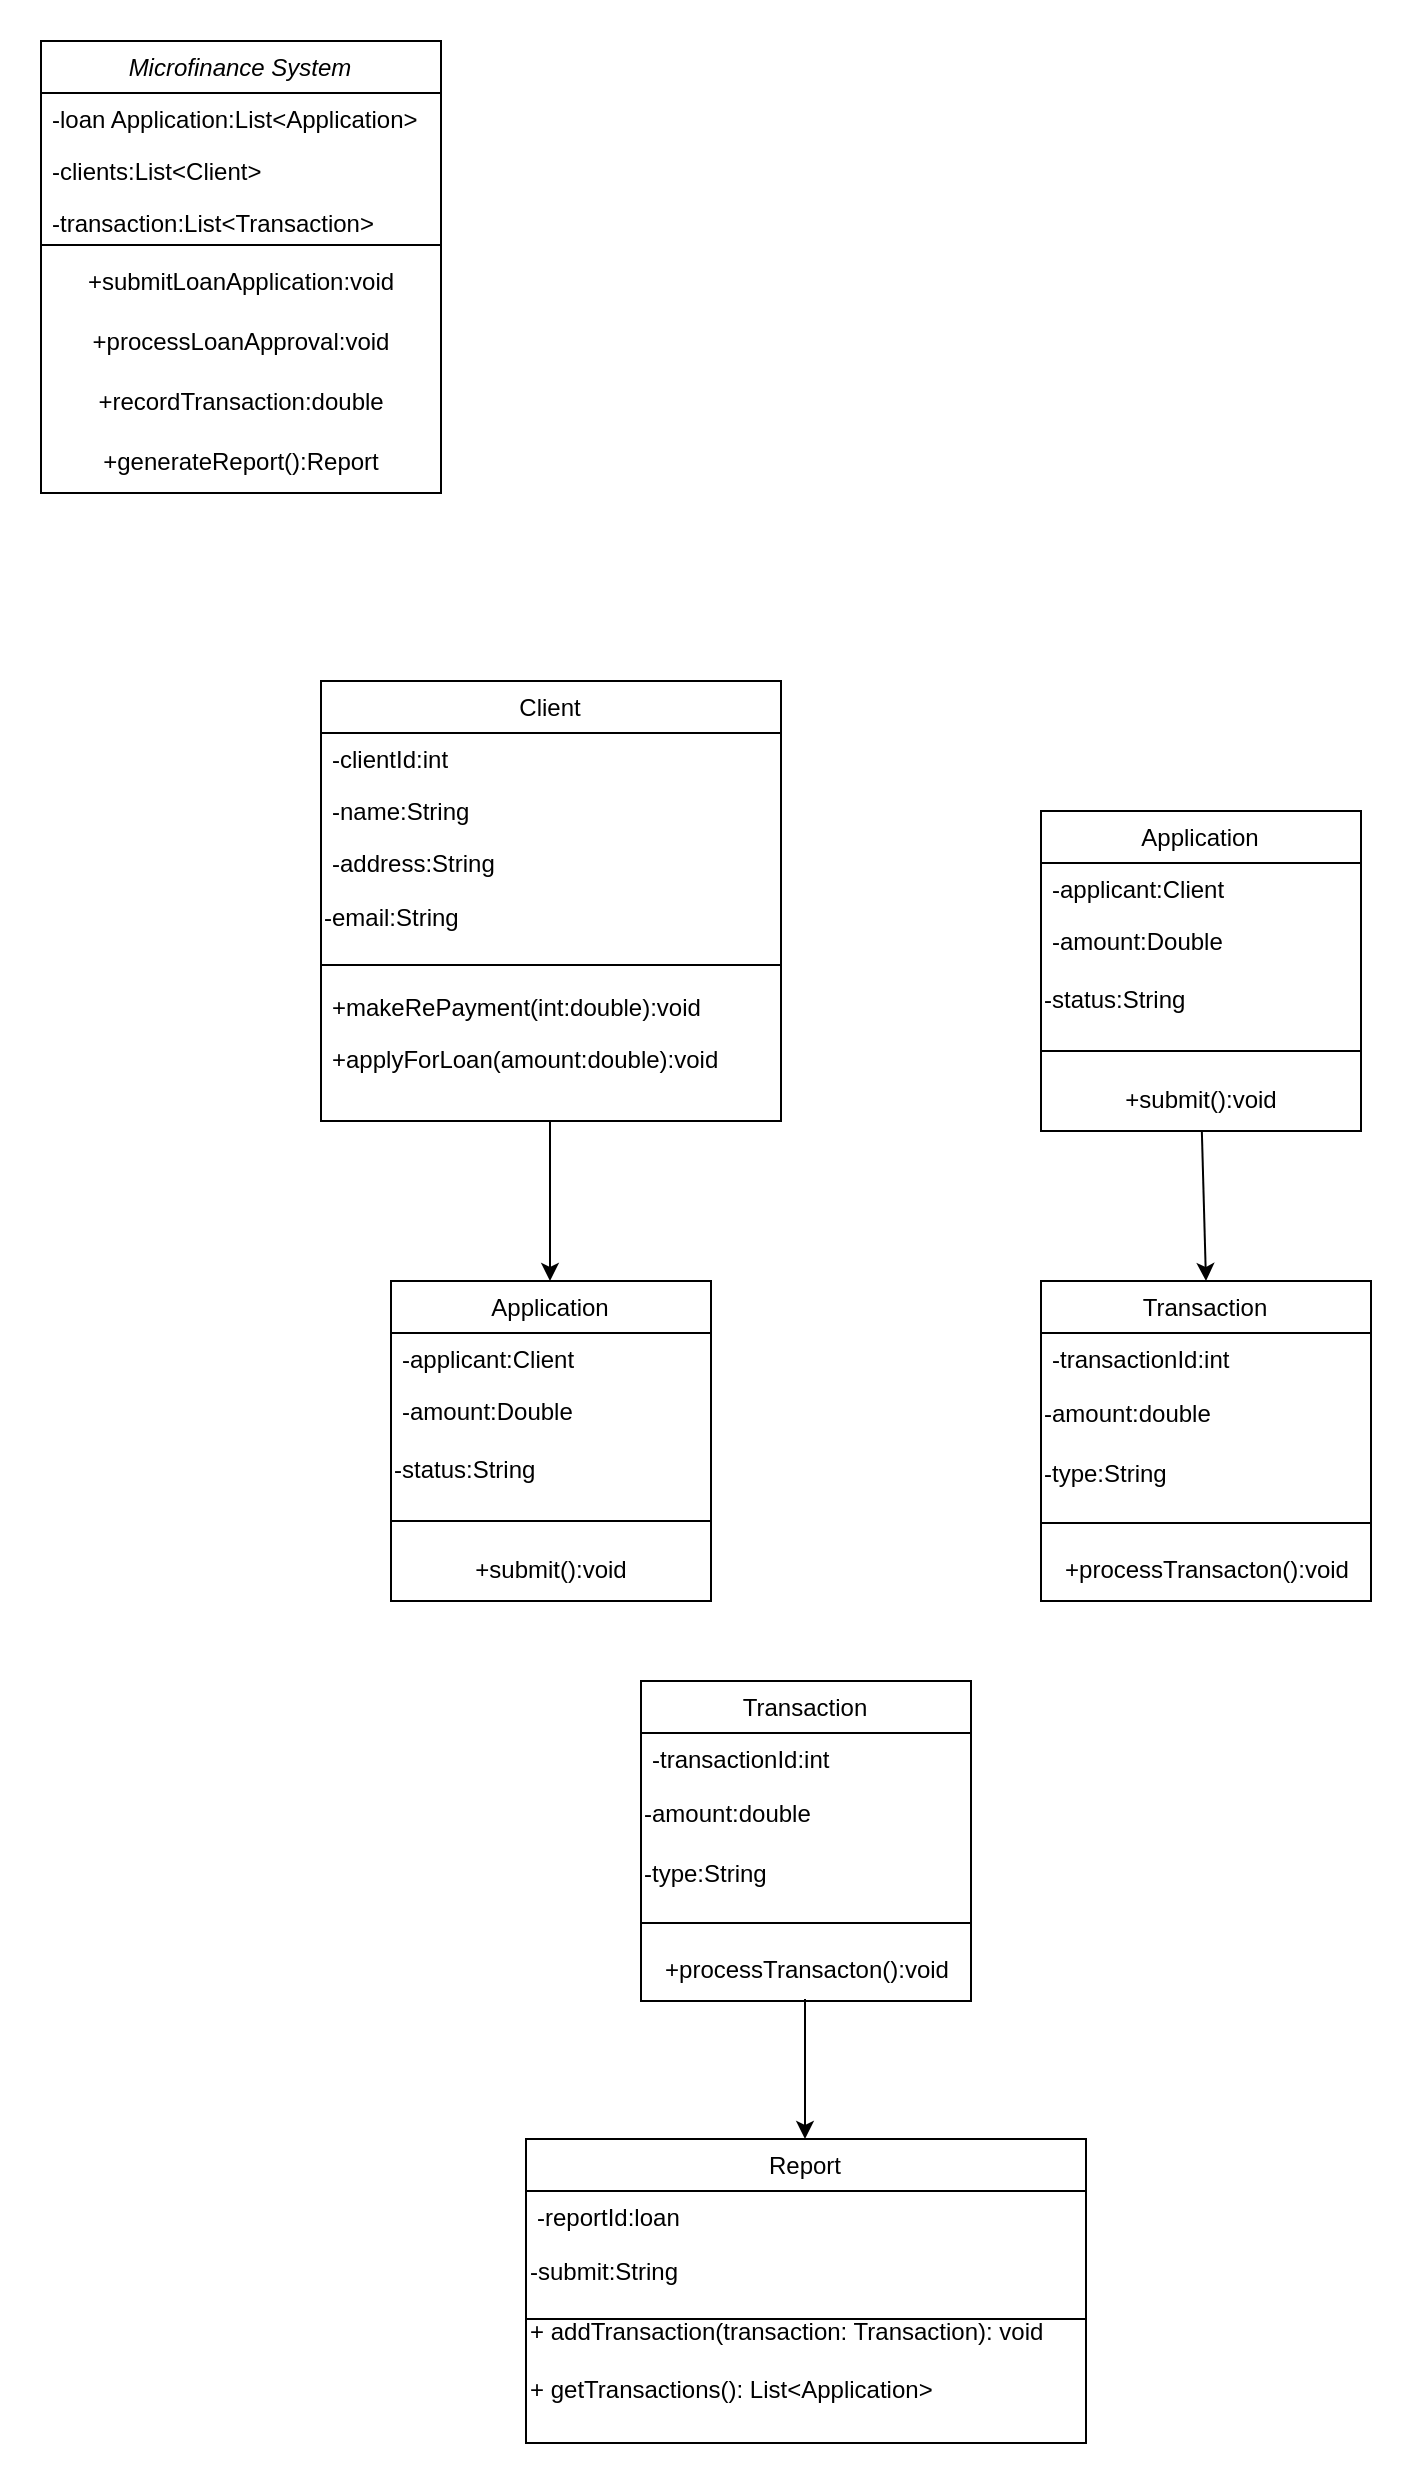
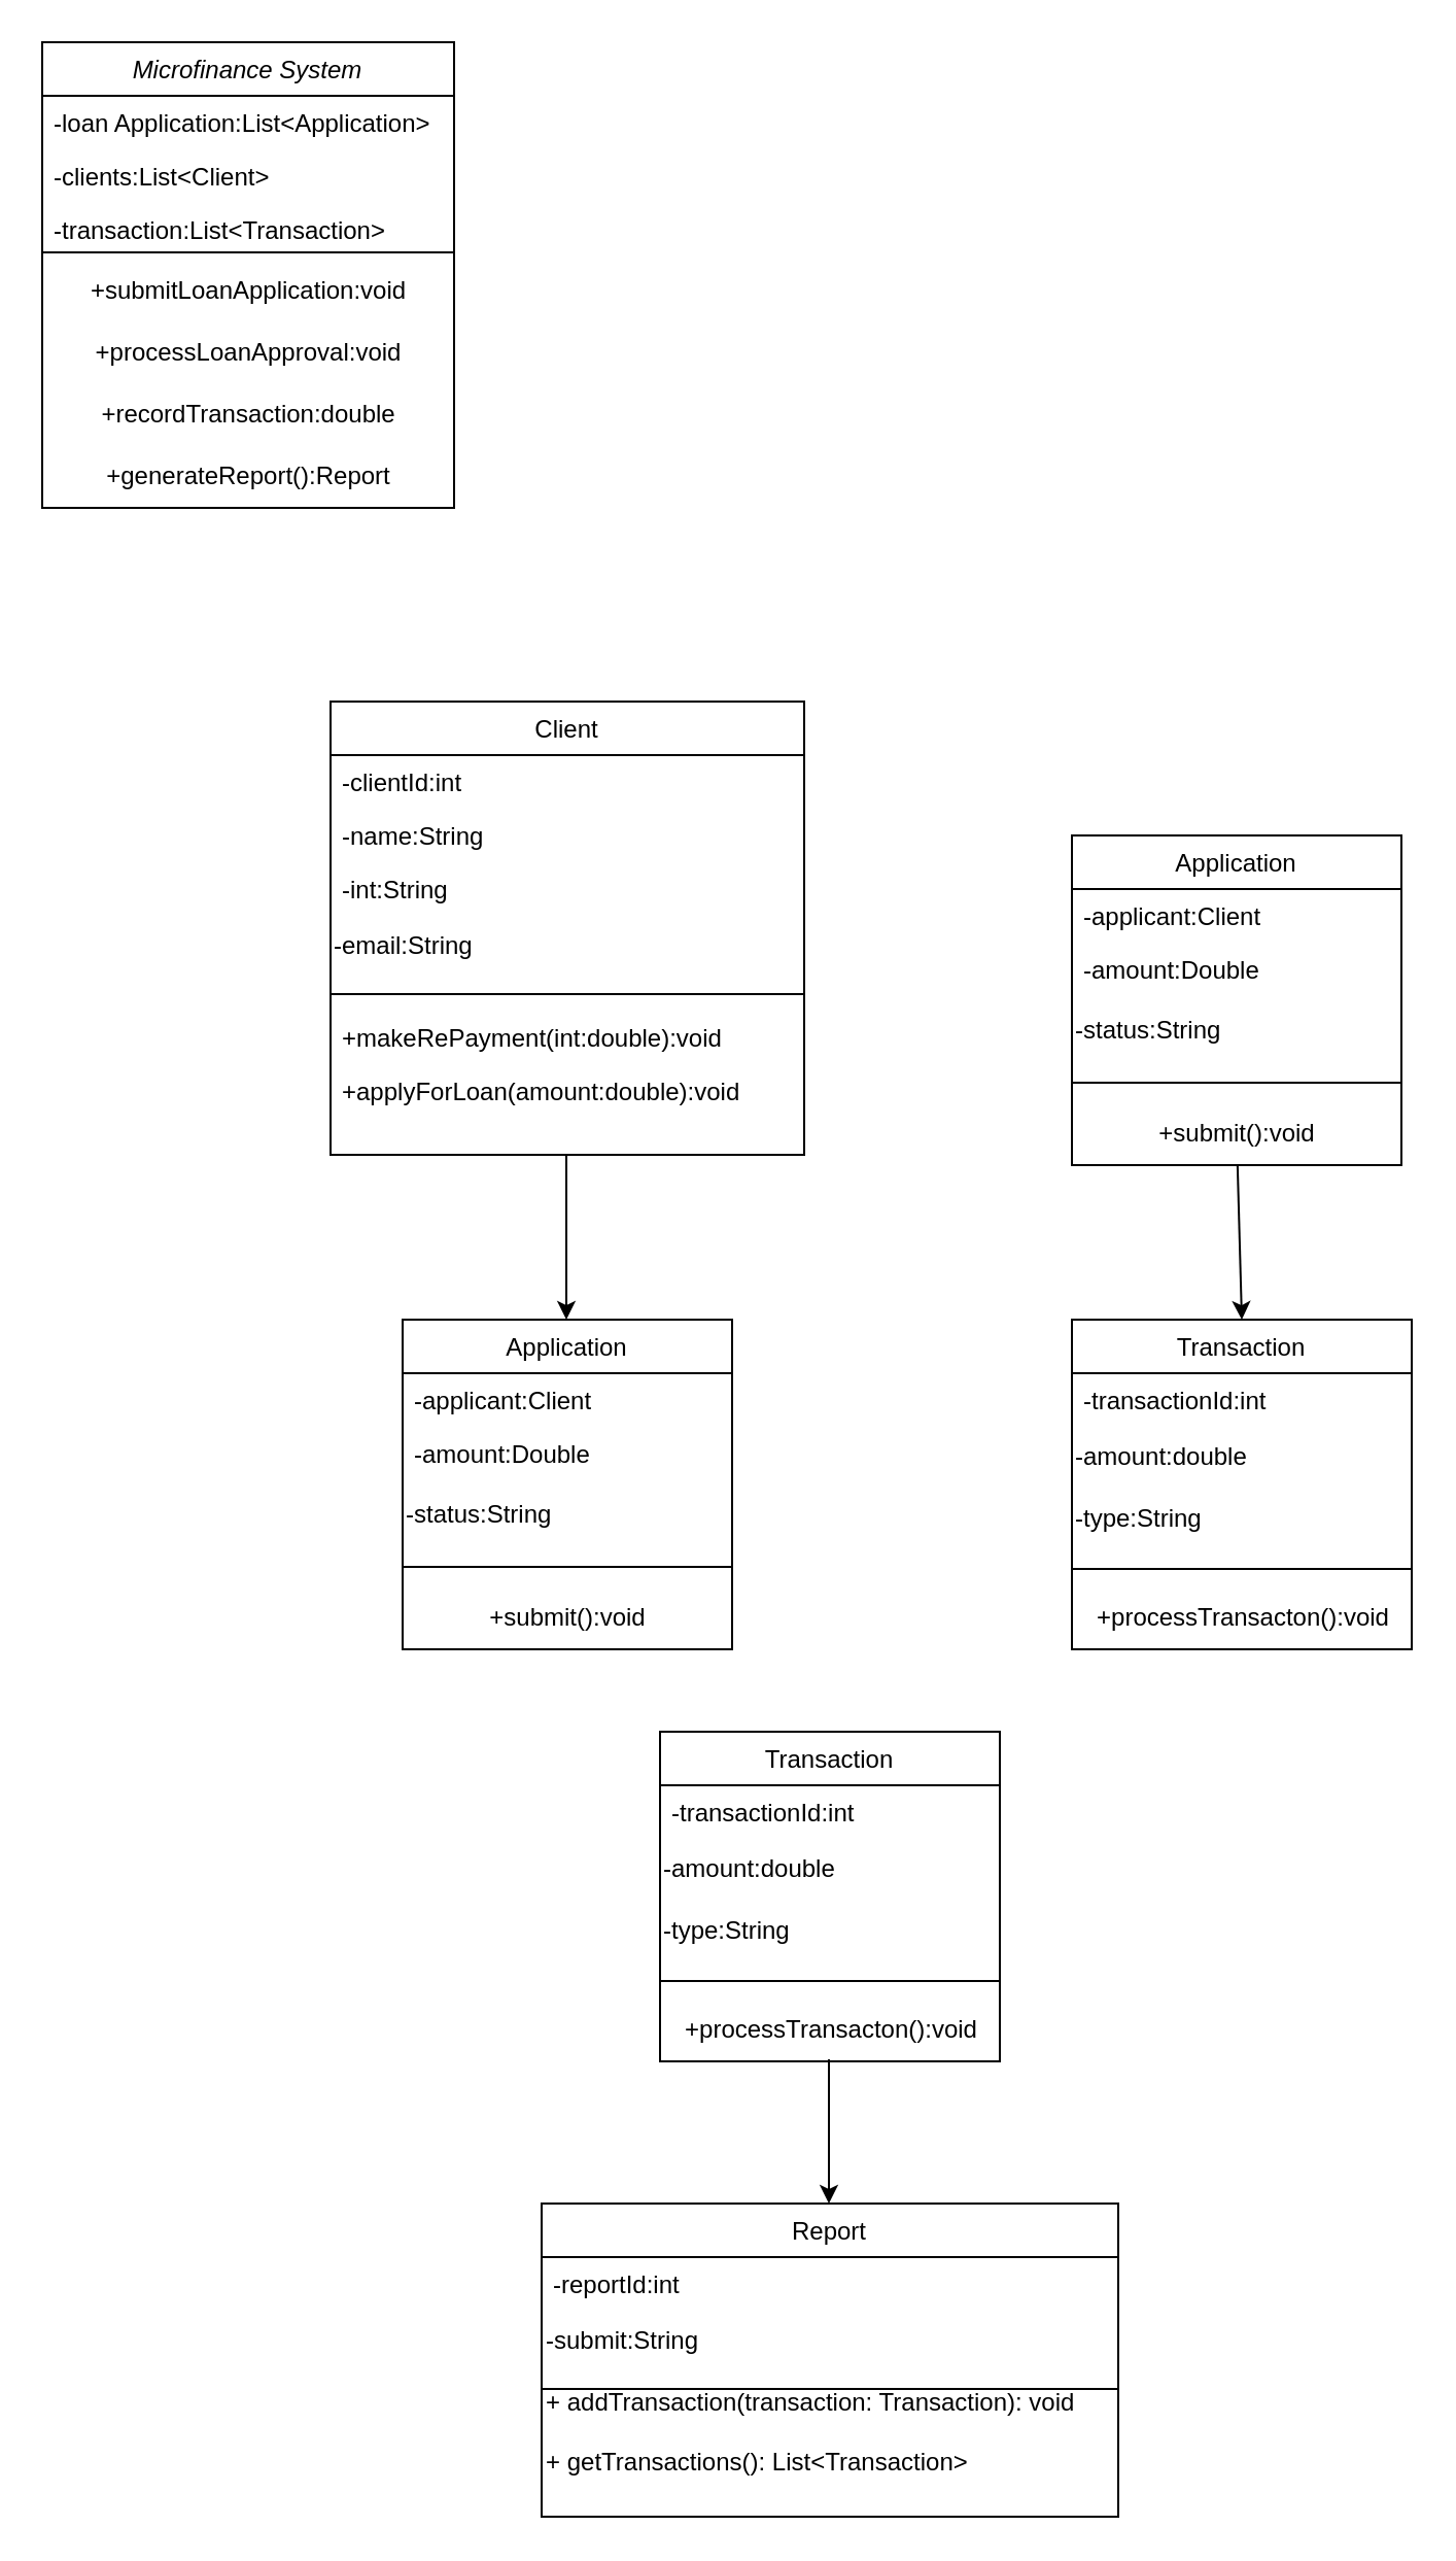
- <mxCell id="26" value="-address:String" style="text;align=left;verticalAlign=top;spacingLeft=4;spacingRight=4;overflow=hidden;rotatable=0;points=[[0,0.5],[1,0.5]];portConstraint=eastwest;rounded=0;shadow=0;html=0;" parent="23" vertex="1"><mxGeometry y="78" width="230" height="26" as="geometry" /></mxCell>
+ <mxCell id="26" value="-int:String" style="text;align=left;verticalAlign=top;spacingLeft=4;spacingRight=4;overflow=hidden;rotatable=0;points=[[0,0.5],[1,0.5]];portConstraint=eastwest;rounded=0;shadow=0;html=0;" parent="23" vertex="1"><mxGeometry y="78" width="230" height="26" as="geometry" /></mxCell>
- <mxCell id="32" value="-reportId:loan" style="text;align=left;verticalAlign=top;spacingLeft=4;spacingRight=4;overflow=hidden;rotatable=0;points=[[0,0.5],[1,0.5]];portConstraint=eastwest;" vertex="1" parent="31"><mxGeometry y="26" width="280" height="26" as="geometry" /></mxCell>
+ <mxCell id="32" value="-reportId:int" style="text;align=left;verticalAlign=top;spacingLeft=4;spacingRight=4;overflow=hidden;rotatable=0;points=[[0,0.5],[1,0.5]];portConstraint=eastwest;" vertex="1" parent="31"><mxGeometry y="26" width="280" height="26" as="geometry" /></mxCell>
- <mxCell id="36" value="+ getTransactions(): List&amp;lt;Application&amp;gt;" style="text;whiteSpace=wrap;html=1;" vertex="1" parent="31"><mxGeometry y="112" width="280" height="40" as="geometry" /></mxCell>
+ <mxCell id="36" value="+ getTransactions(): List&amp;lt;Transaction&amp;gt;" style="text;whiteSpace=wrap;html=1;" vertex="1" parent="31"><mxGeometry y="112" width="280" height="40" as="geometry" /></mxCell>
